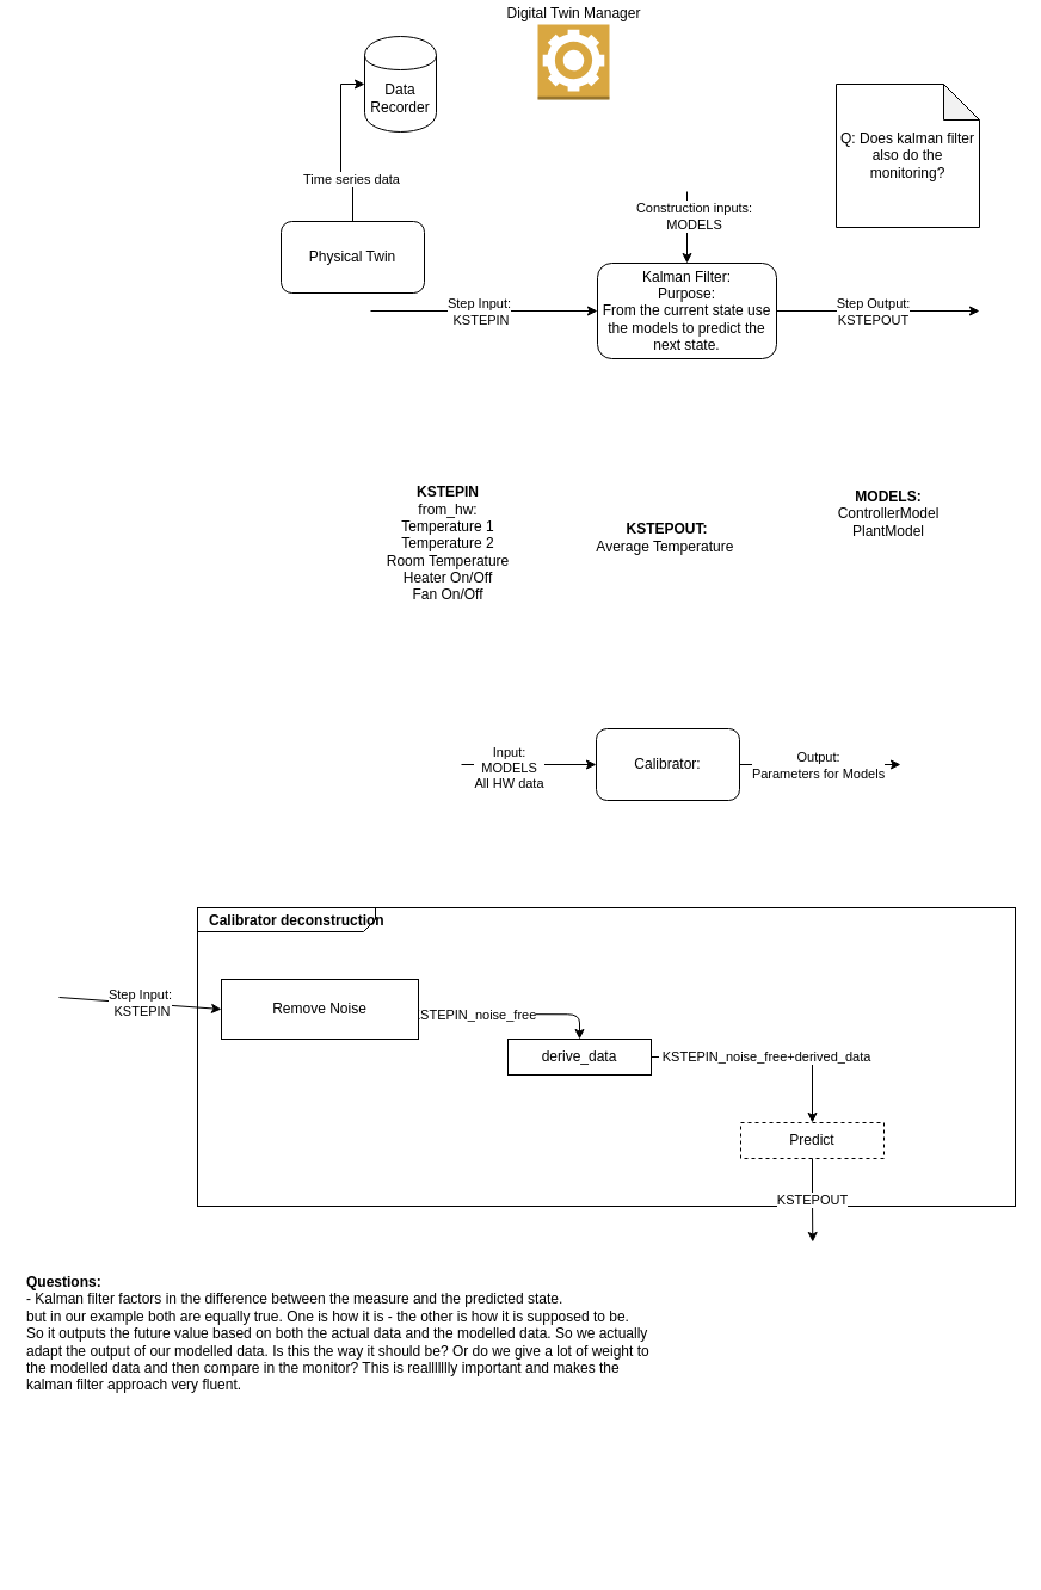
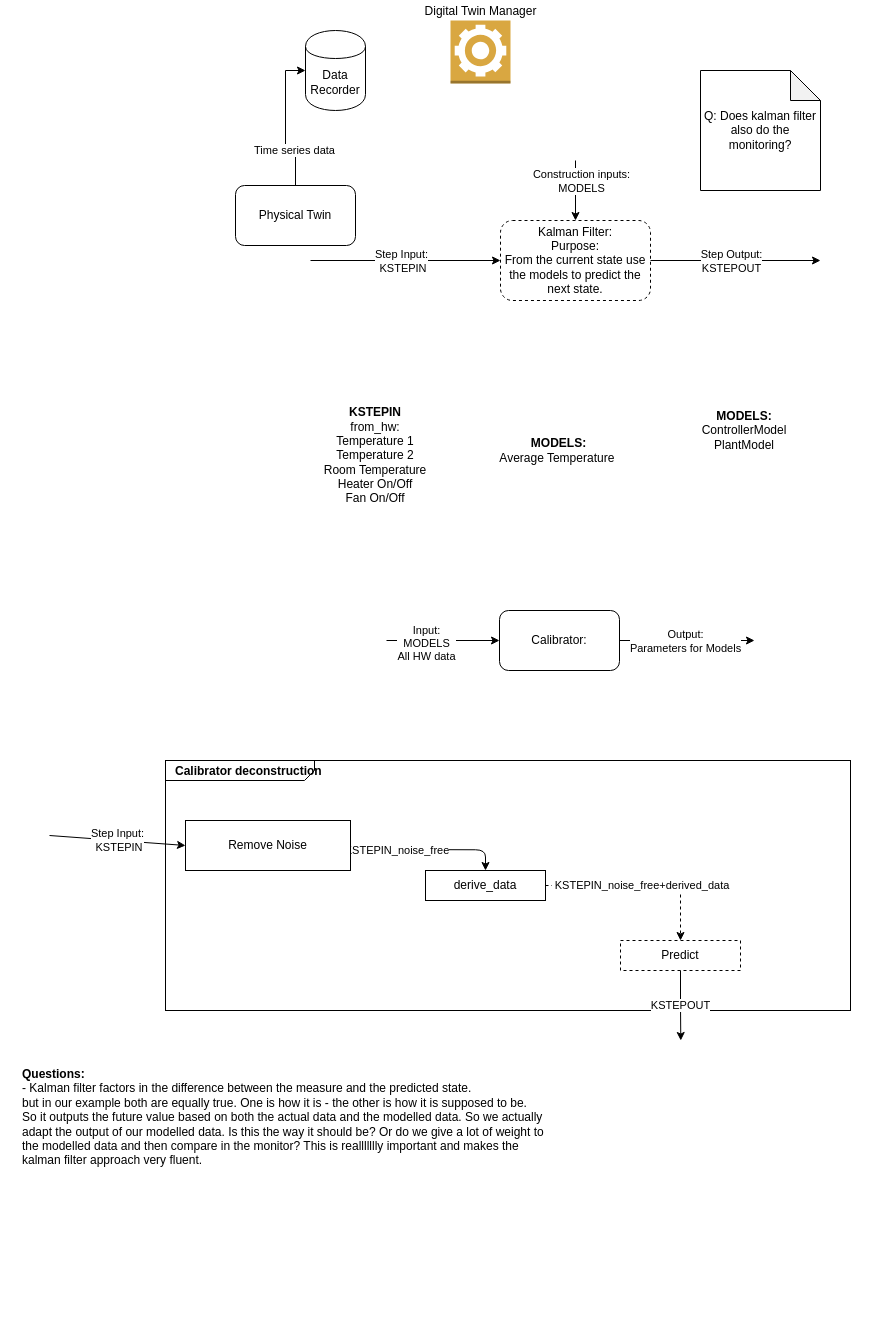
- <mxCell id="7" value="Kalman Filter:&lt;br&gt;Purpose:&lt;br&gt;From the current state use the models to predict the next state." style="rounded=1;whiteSpace=wrap;html=1;" parent="1" vertex="1"><mxGeometry x="500" y="220" width="150" height="80" as="geometry" /></mxCell>
+ <mxCell id="7" value="Kalman Filter:&lt;br&gt;Purpose:&lt;br&gt;From the current state use the models to predict the next state." style="rounded=1;whiteSpace=wrap;html=1;dashed=1;" parent="1" vertex="1"><mxGeometry x="500" y="220" width="150" height="80" as="geometry" /></mxCell>
- <mxCell id="12" value="KSTEPOUT:&lt;br&gt;&lt;span style=&quot;font-weight: normal&quot;&gt;Average Temperature&amp;nbsp;&lt;/span&gt;" style="text;html=1;strokeColor=none;fillColor=none;align=center;verticalAlign=middle;whiteSpace=wrap;rounded=0;fontStyle=1" parent="1" vertex="1"><mxGeometry x="474" y="440" width="169" height="20" as="geometry" /></mxCell>
+ <mxCell id="12" value="MODELS:&lt;br&gt;&lt;span style=&quot;font-weight: normal&quot;&gt;Average Temperature&amp;nbsp;&lt;/span&gt;" style="text;html=1;strokeColor=none;fillColor=none;align=center;verticalAlign=middle;whiteSpace=wrap;rounded=0;fontStyle=1" parent="1" vertex="1"><mxGeometry x="474" y="440" width="169" height="20" as="geometry" /></mxCell>
- <mxCell id="27" value="&lt;span style=&quot;font-family: &amp;#34;helvetica&amp;#34; ; font-size: 11px ; font-style: normal ; font-weight: 400 ; letter-spacing: normal ; text-align: center ; text-indent: 0px ; text-transform: none ; word-spacing: 0px ; background-color: rgb(255 , 255 , 255) ; float: none ; display: inline&quot;&gt;&amp;nbsp;KSTEPIN_noise_free+derived_data&lt;/span&gt;" style="edgeStyle=orthogonalEdgeStyle;rounded=0;orthogonalLoop=1;jettySize=auto;html=1;entryX=0.5;entryY=0;entryDx=0;entryDy=0;" edge="1" parent="23" source="28" target="29"><mxGeometry relative="1" as="geometry" /></mxCell>
+ <mxCell id="27" value="&lt;span style=&quot;font-family: &amp;#34;helvetica&amp;#34; ; font-size: 11px ; font-style: normal ; font-weight: 400 ; letter-spacing: normal ; text-align: center ; text-indent: 0px ; text-transform: none ; word-spacing: 0px ; background-color: rgb(255 , 255 , 255) ; float: none ; display: inline&quot;&gt;&amp;nbsp;KSTEPIN_noise_free+derived_data&lt;/span&gt;" style="edgeStyle=orthogonalEdgeStyle;rounded=0;orthogonalLoop=1;jettySize=auto;html=1;entryX=0.5;entryY=0;entryDx=0;entryDy=0;dashed=1;" edge="1" parent="23" source="28" target="29"><mxGeometry relative="1" as="geometry" /></mxCell>
